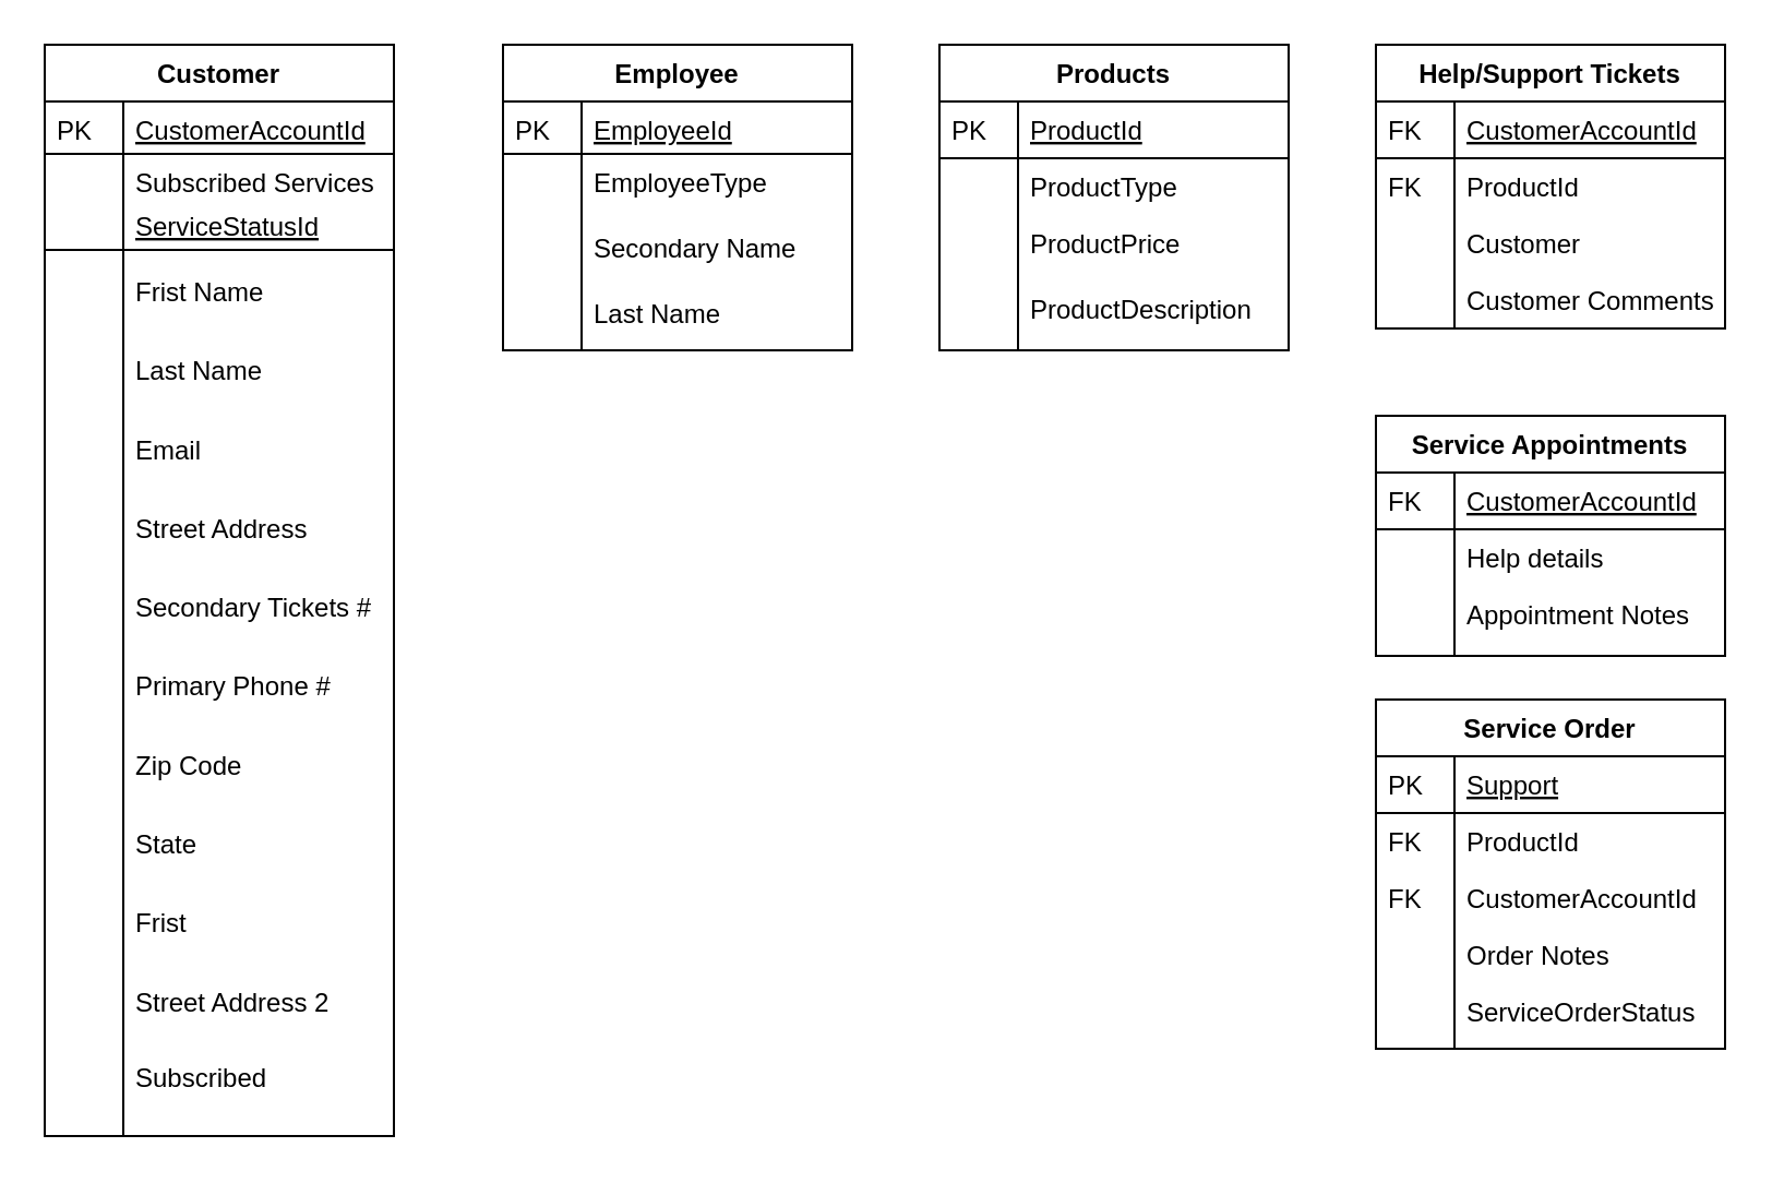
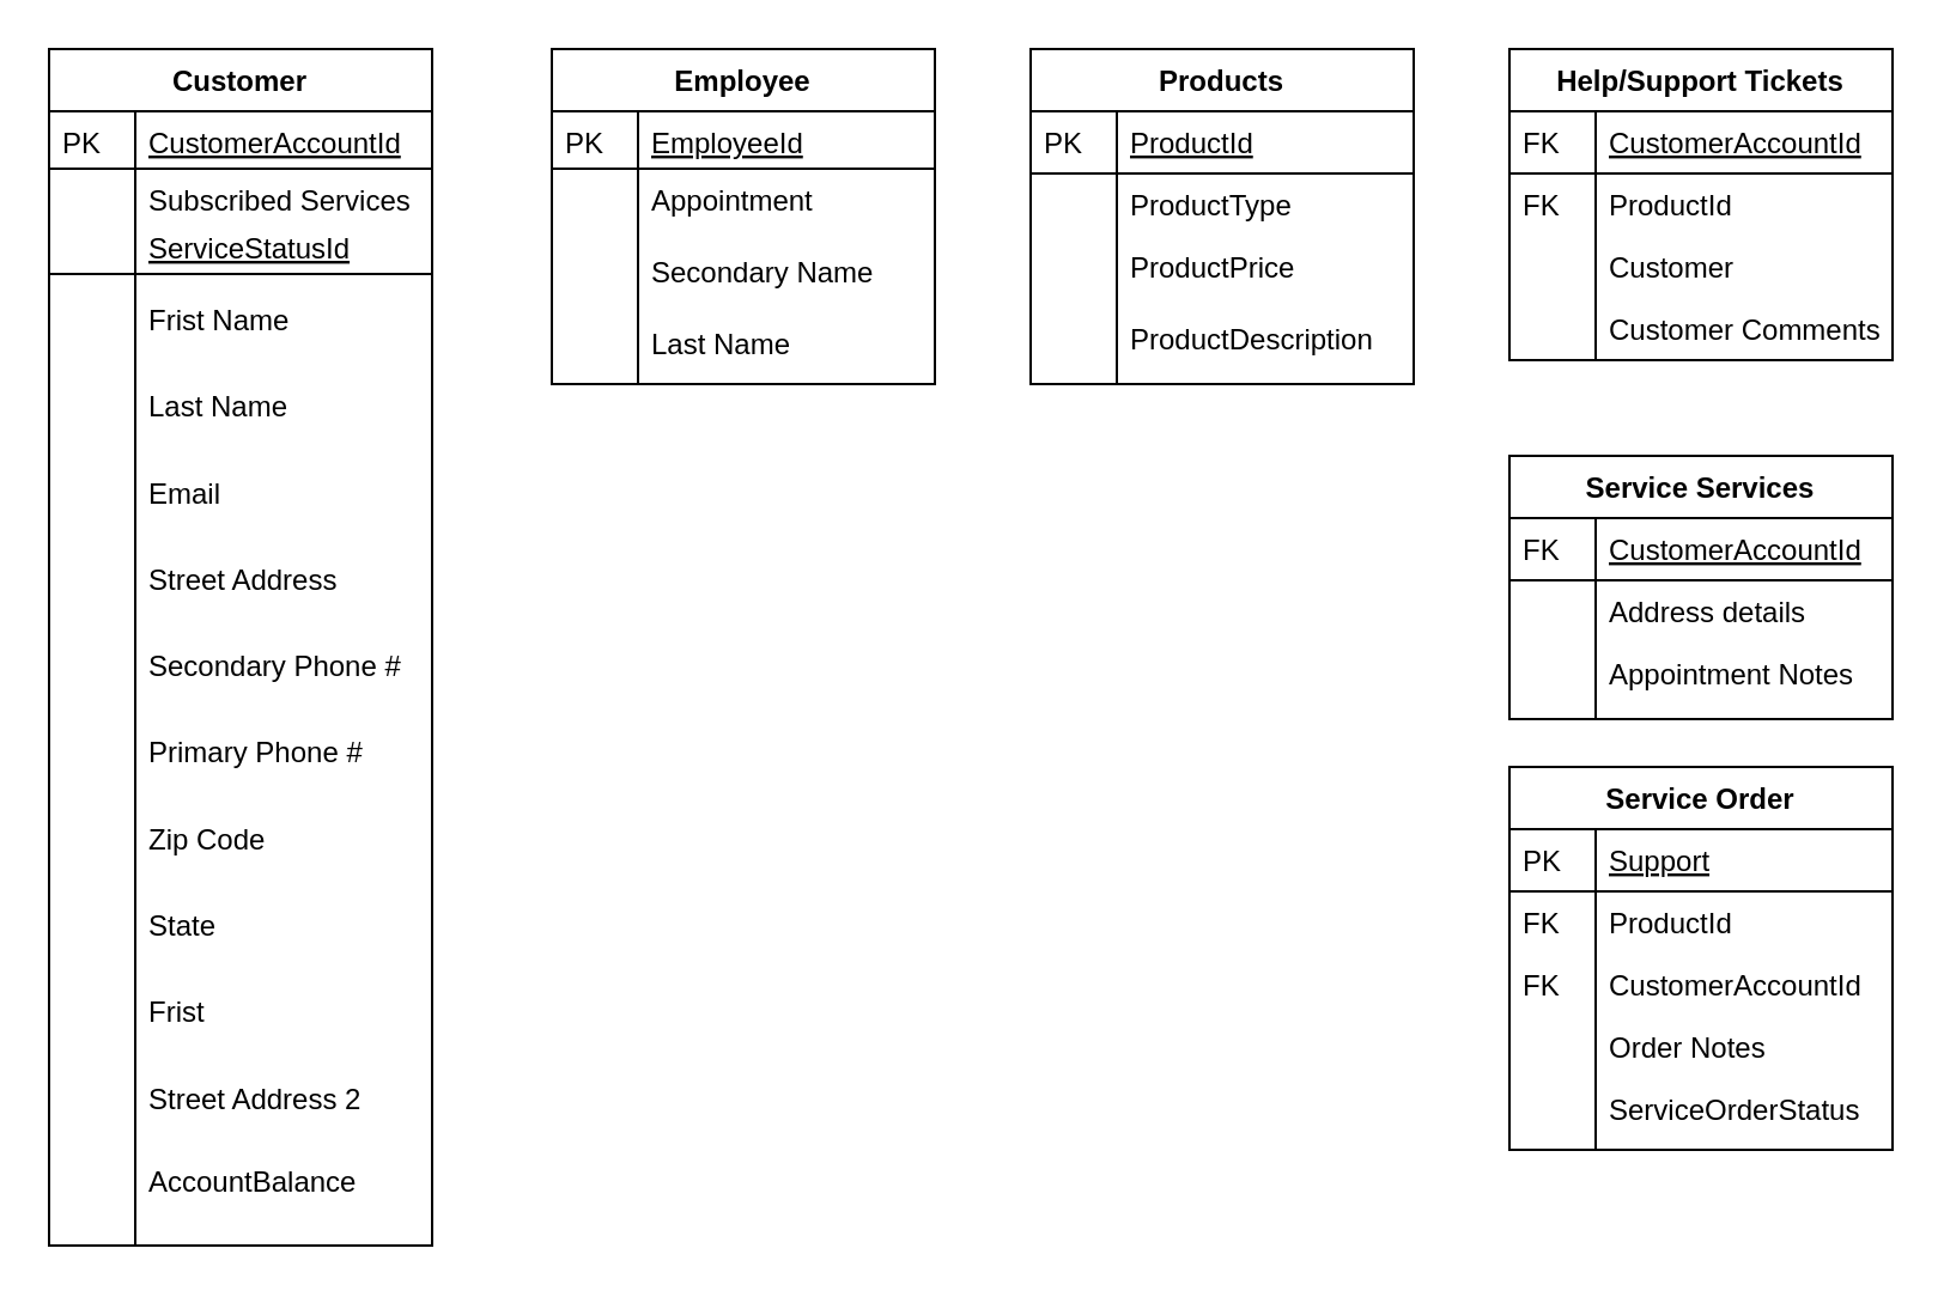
- <mxCell id="30" value="EmployeeType" style="shape=partialRectangle;top=0;left=0;right=0;bottom=0;align=left;verticalAlign=top;fillColor=none;spacingLeft=40;spacingRight=4;overflow=hidden;rotatable=0;points=[[0,0.5],[1,0.5]];portConstraint=eastwest;dropTarget=0;rounded=0;shadow=0;strokeWidth=1;" parent="27" vertex="1"><mxGeometry y="50" width="160" height="30" as="geometry" /></mxCell>
+ <mxCell id="30" value="Appointment" style="shape=partialRectangle;top=0;left=0;right=0;bottom=0;align=left;verticalAlign=top;fillColor=none;spacingLeft=40;spacingRight=4;overflow=hidden;rotatable=0;points=[[0,0.5],[1,0.5]];portConstraint=eastwest;dropTarget=0;rounded=0;shadow=0;strokeWidth=1;" parent="27" vertex="1"><mxGeometry y="50" width="160" height="30" as="geometry" /></mxCell>
- <mxCell id="58" value="Service Appointments" style="swimlane;fontStyle=1;childLayout=stackLayout;horizontal=1;startSize=26;horizontalStack=0;resizeParent=1;resizeLast=0;collapsible=1;marginBottom=0;rounded=0;shadow=0;strokeWidth=1;" parent="1" vertex="1"><mxGeometry x="630" y="190" width="160" height="110" as="geometry"><mxRectangle x="20" y="80" width="160" height="26" as="alternateBounds" /></mxGeometry></mxCell>
+ <mxCell id="58" value="Service Services" style="swimlane;fontStyle=1;childLayout=stackLayout;horizontal=1;startSize=26;horizontalStack=0;resizeParent=1;resizeLast=0;collapsible=1;marginBottom=0;rounded=0;shadow=0;strokeWidth=1;" parent="1" vertex="1"><mxGeometry x="630" y="190" width="160" height="110" as="geometry"><mxRectangle x="20" y="80" width="160" height="26" as="alternateBounds" /></mxGeometry></mxCell>
- <mxCell id="61" value="Help details" style="shape=partialRectangle;top=0;left=0;right=0;bottom=0;align=left;verticalAlign=top;fillColor=none;spacingLeft=40;spacingRight=4;overflow=hidden;rotatable=0;points=[[0,0.5],[1,0.5]];portConstraint=eastwest;dropTarget=0;rounded=0;shadow=0;strokeWidth=1;" parent="58" vertex="1"><mxGeometry y="52" width="160" height="26" as="geometry" /></mxCell>
+ <mxCell id="61" value="Address details" style="shape=partialRectangle;top=0;left=0;right=0;bottom=0;align=left;verticalAlign=top;fillColor=none;spacingLeft=40;spacingRight=4;overflow=hidden;rotatable=0;points=[[0,0.5],[1,0.5]];portConstraint=eastwest;dropTarget=0;rounded=0;shadow=0;strokeWidth=1;" parent="58" vertex="1"><mxGeometry y="52" width="160" height="26" as="geometry" /></mxCell>
- <mxCell id="15" value="Secondary Tickets #" style="shape=partialRectangle;top=0;left=0;right=0;bottom=0;align=left;verticalAlign=top;fillColor=none;spacingLeft=40;spacingRight=4;overflow=hidden;rotatable=0;points=[[0,0.5],[1,0.5]];portConstraint=eastwest;dropTarget=0;rounded=0;shadow=0;strokeWidth=1;" parent="2" vertex="1"><mxGeometry y="244.558" width="160" height="36.14" as="geometry" /></mxCell>
+ <mxCell id="15" value="Secondary Phone #" style="shape=partialRectangle;top=0;left=0;right=0;bottom=0;align=left;verticalAlign=top;fillColor=none;spacingLeft=40;spacingRight=4;overflow=hidden;rotatable=0;points=[[0,0.5],[1,0.5]];portConstraint=eastwest;dropTarget=0;rounded=0;shadow=0;strokeWidth=1;" parent="2" vertex="1"><mxGeometry y="244.558" width="160" height="36.14" as="geometry" /></mxCell>
- <mxCell id="56" value="Subscribed" style="shape=partialRectangle;top=0;left=0;right=0;bottom=0;align=left;verticalAlign=top;fillColor=none;spacingLeft=40;spacingRight=4;overflow=hidden;rotatable=0;points=[[0,0.5],[1,0.5]];portConstraint=eastwest;dropTarget=0;rounded=0;shadow=0;strokeWidth=1;" vertex="1" parent="1"><mxGeometry x="20" y="480" width="160" height="40" as="geometry" /></mxCell>
+ <mxCell id="56" value="AccountBalance" style="shape=partialRectangle;top=0;left=0;right=0;bottom=0;align=left;verticalAlign=top;fillColor=none;spacingLeft=40;spacingRight=4;overflow=hidden;rotatable=0;points=[[0,0.5],[1,0.5]];portConstraint=eastwest;dropTarget=0;rounded=0;shadow=0;strokeWidth=1;" vertex="1" parent="1"><mxGeometry x="20" y="480" width="160" height="40" as="geometry" /></mxCell>
